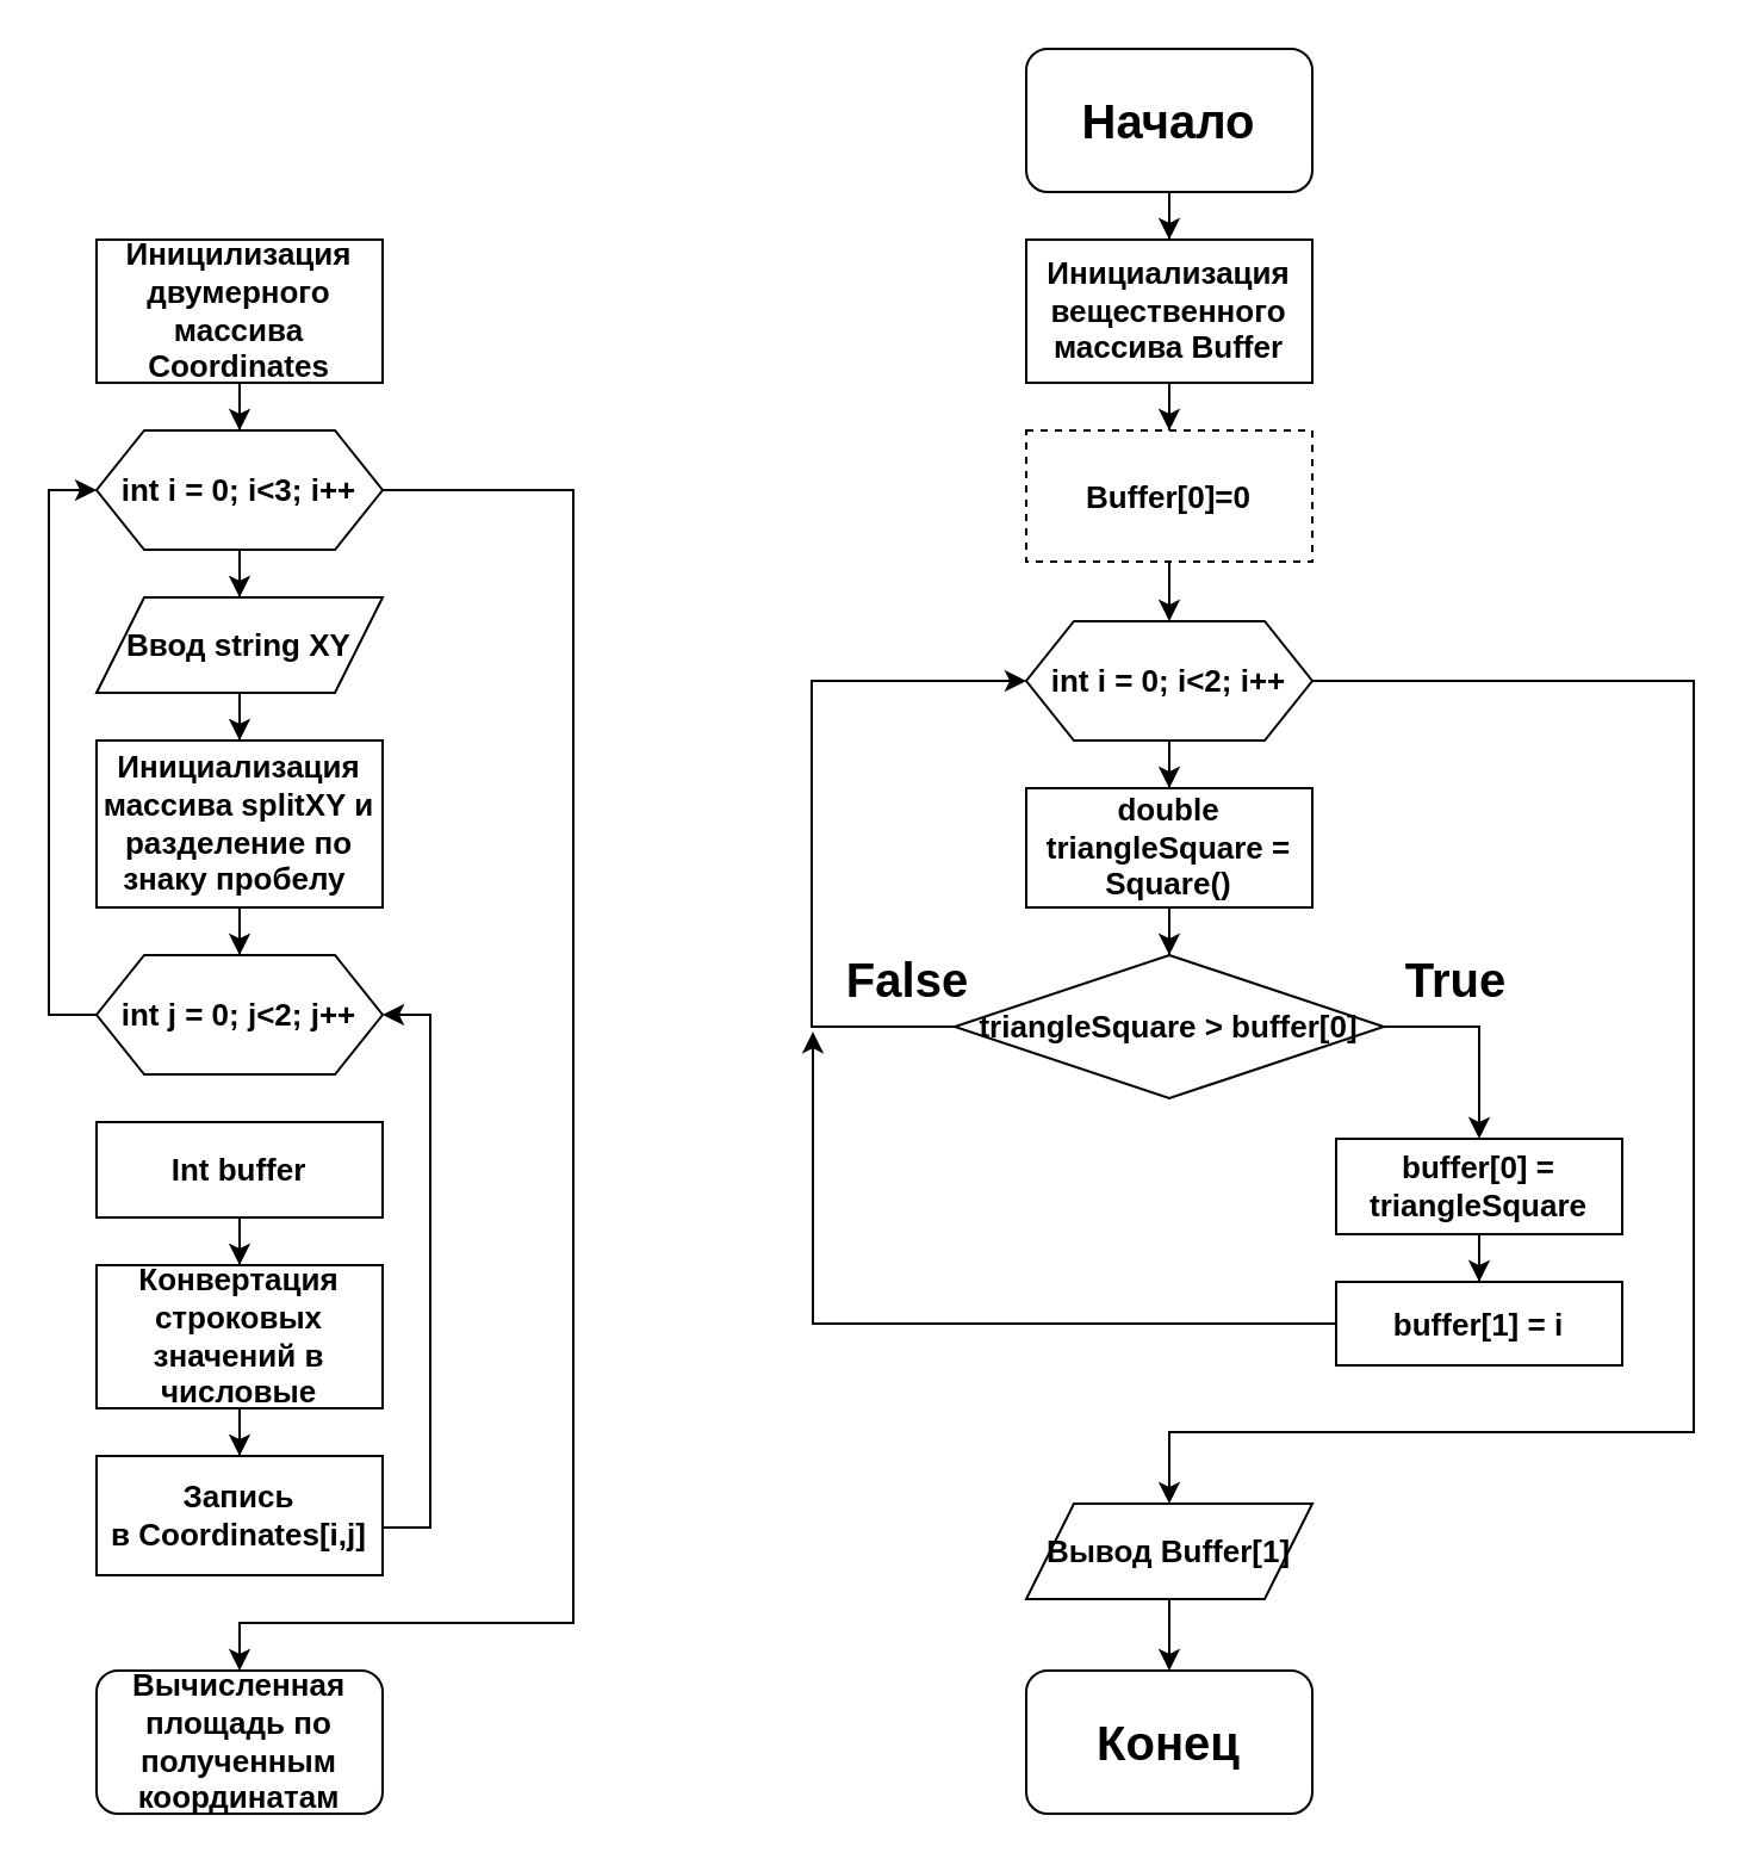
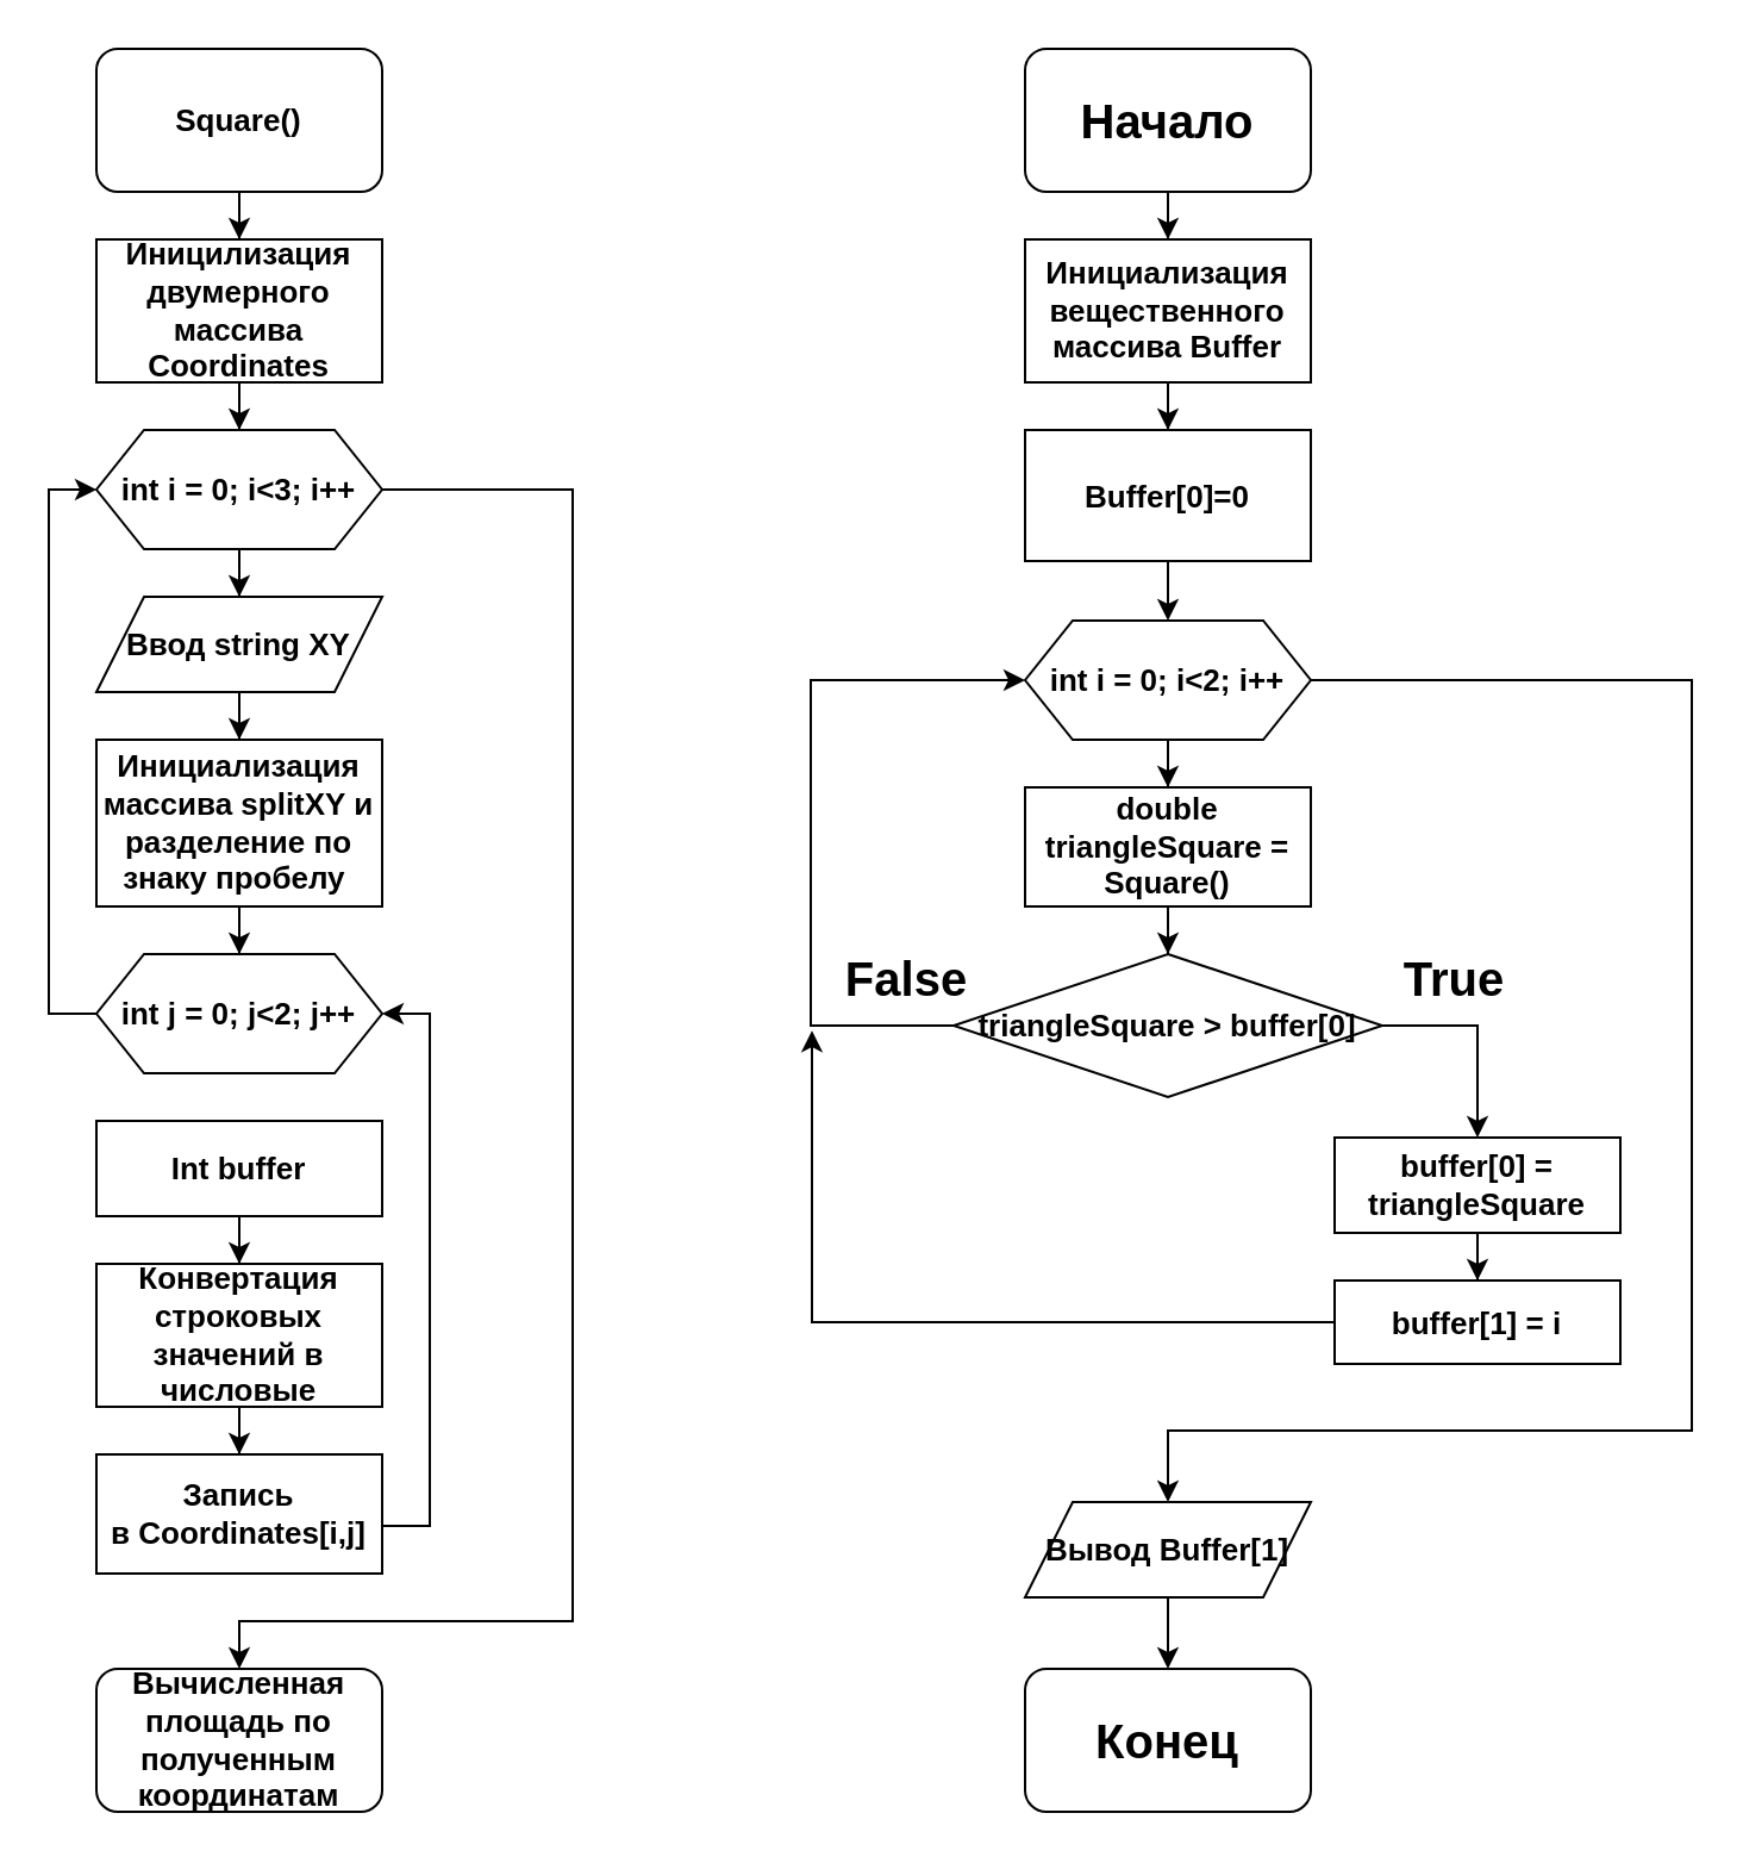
+ <mxCell id="5" value="Square()" style="rounded=1;whiteSpace=wrap;html=1;fontSize=13;fontStyle=1" vertex="1" parent="1"><mxGeometry x="40" y="20" width="120" height="60" as="geometry" /></mxCell>
+ <mxCell id="4" style="edgeStyle=orthogonalEdgeStyle;rounded=0;orthogonalLoop=1;jettySize=auto;html=1;entryX=0.5;entryY=0;entryDx=0;entryDy=0;fontSize=13;fontStyle=1" edge="1" parent="1" source="5" target="7"><mxGeometry relative="1" as="geometry" /></mxCell>
- <mxCell id="27" value="Buffer[0]=0" style="rounded=0;whiteSpace=wrap;html=1;fontSize=13;fontStyle=1;dashed=1;" vertex="1" parent="1"><mxGeometry x="430" y="180" width="120" height="55" as="geometry" /></mxCell>
+ <mxCell id="27" value="Buffer[0]=0" style="rounded=0;whiteSpace=wrap;html=1;fontSize=13;fontStyle=1" vertex="1" parent="1"><mxGeometry x="430" y="180" width="120" height="55" as="geometry" /></mxCell>
